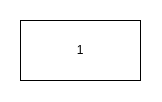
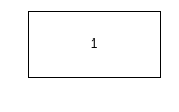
- <mxCell id="2" value="1" style="rounded=0;whiteSpace=wrap;html=1;" vertex="1" parent="1"><mxGeometry x="20" y="20" width="120" height="60" as="geometry" /></mxCell>
+ <mxCell id="2" value="1" style="rounded=0;whiteSpace=wrap;html=1;" vertex="1" parent="1"><mxGeometry x="25" y="10" width="120" height="60" as="geometry" /></mxCell>
